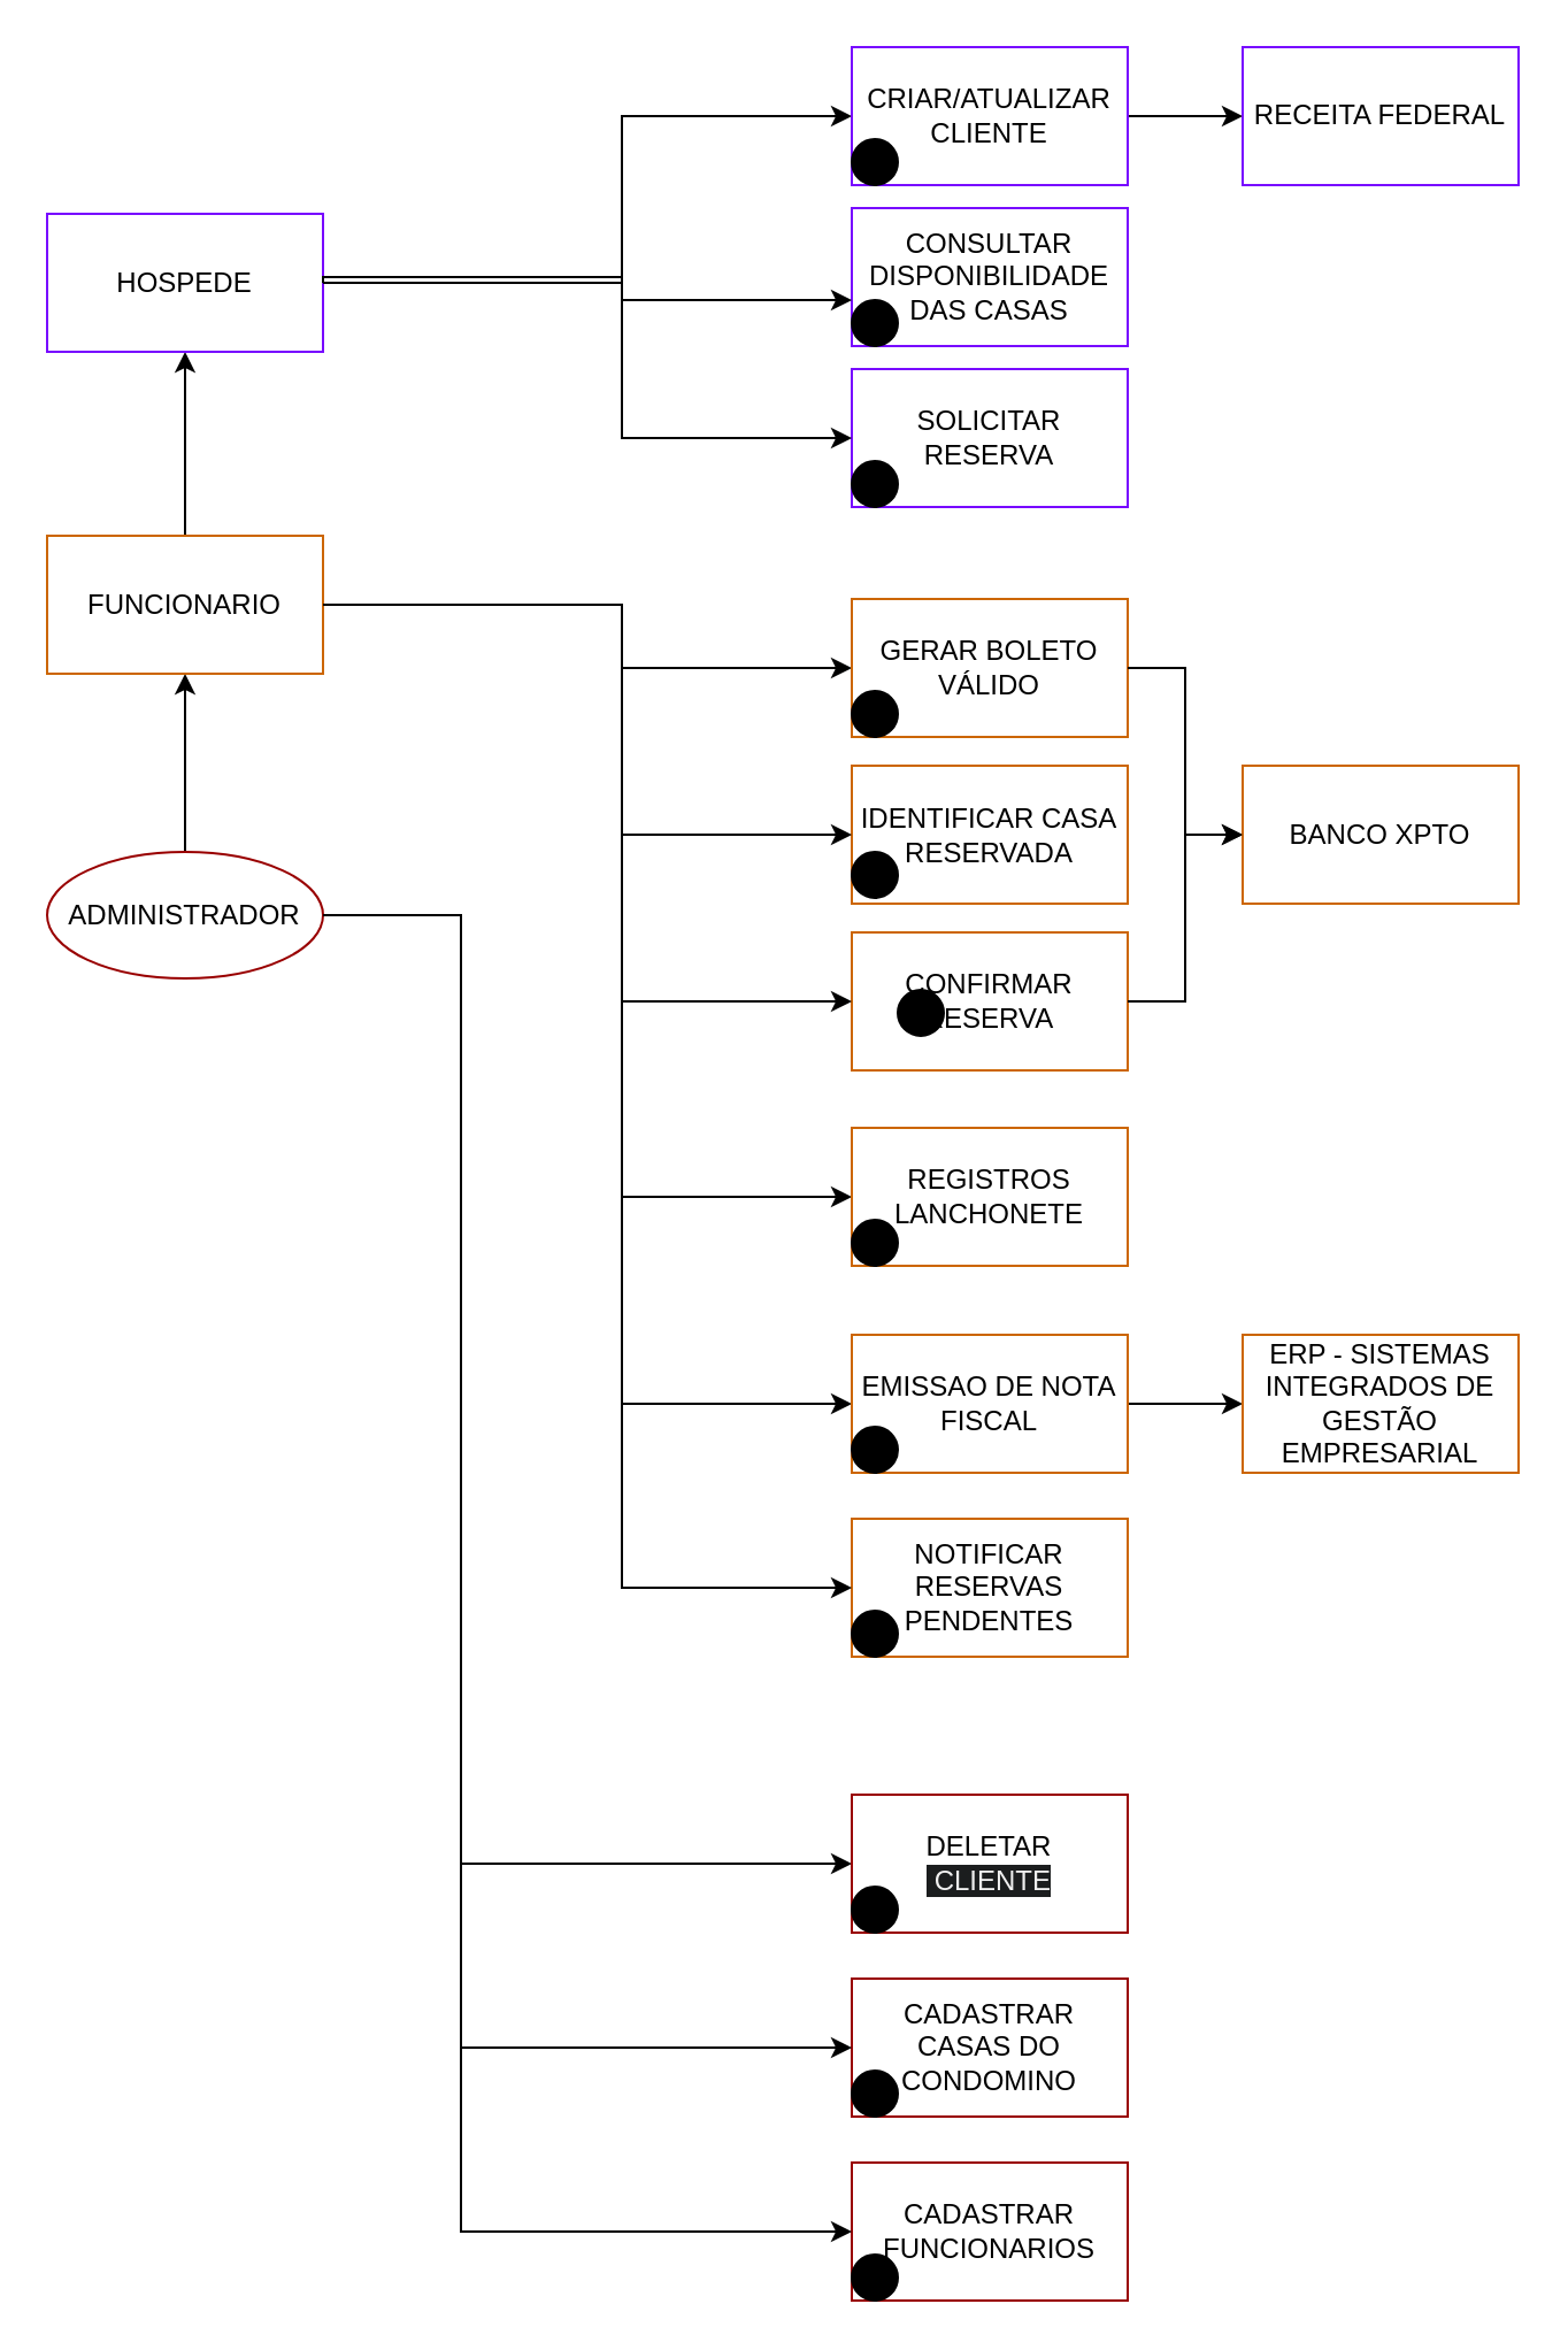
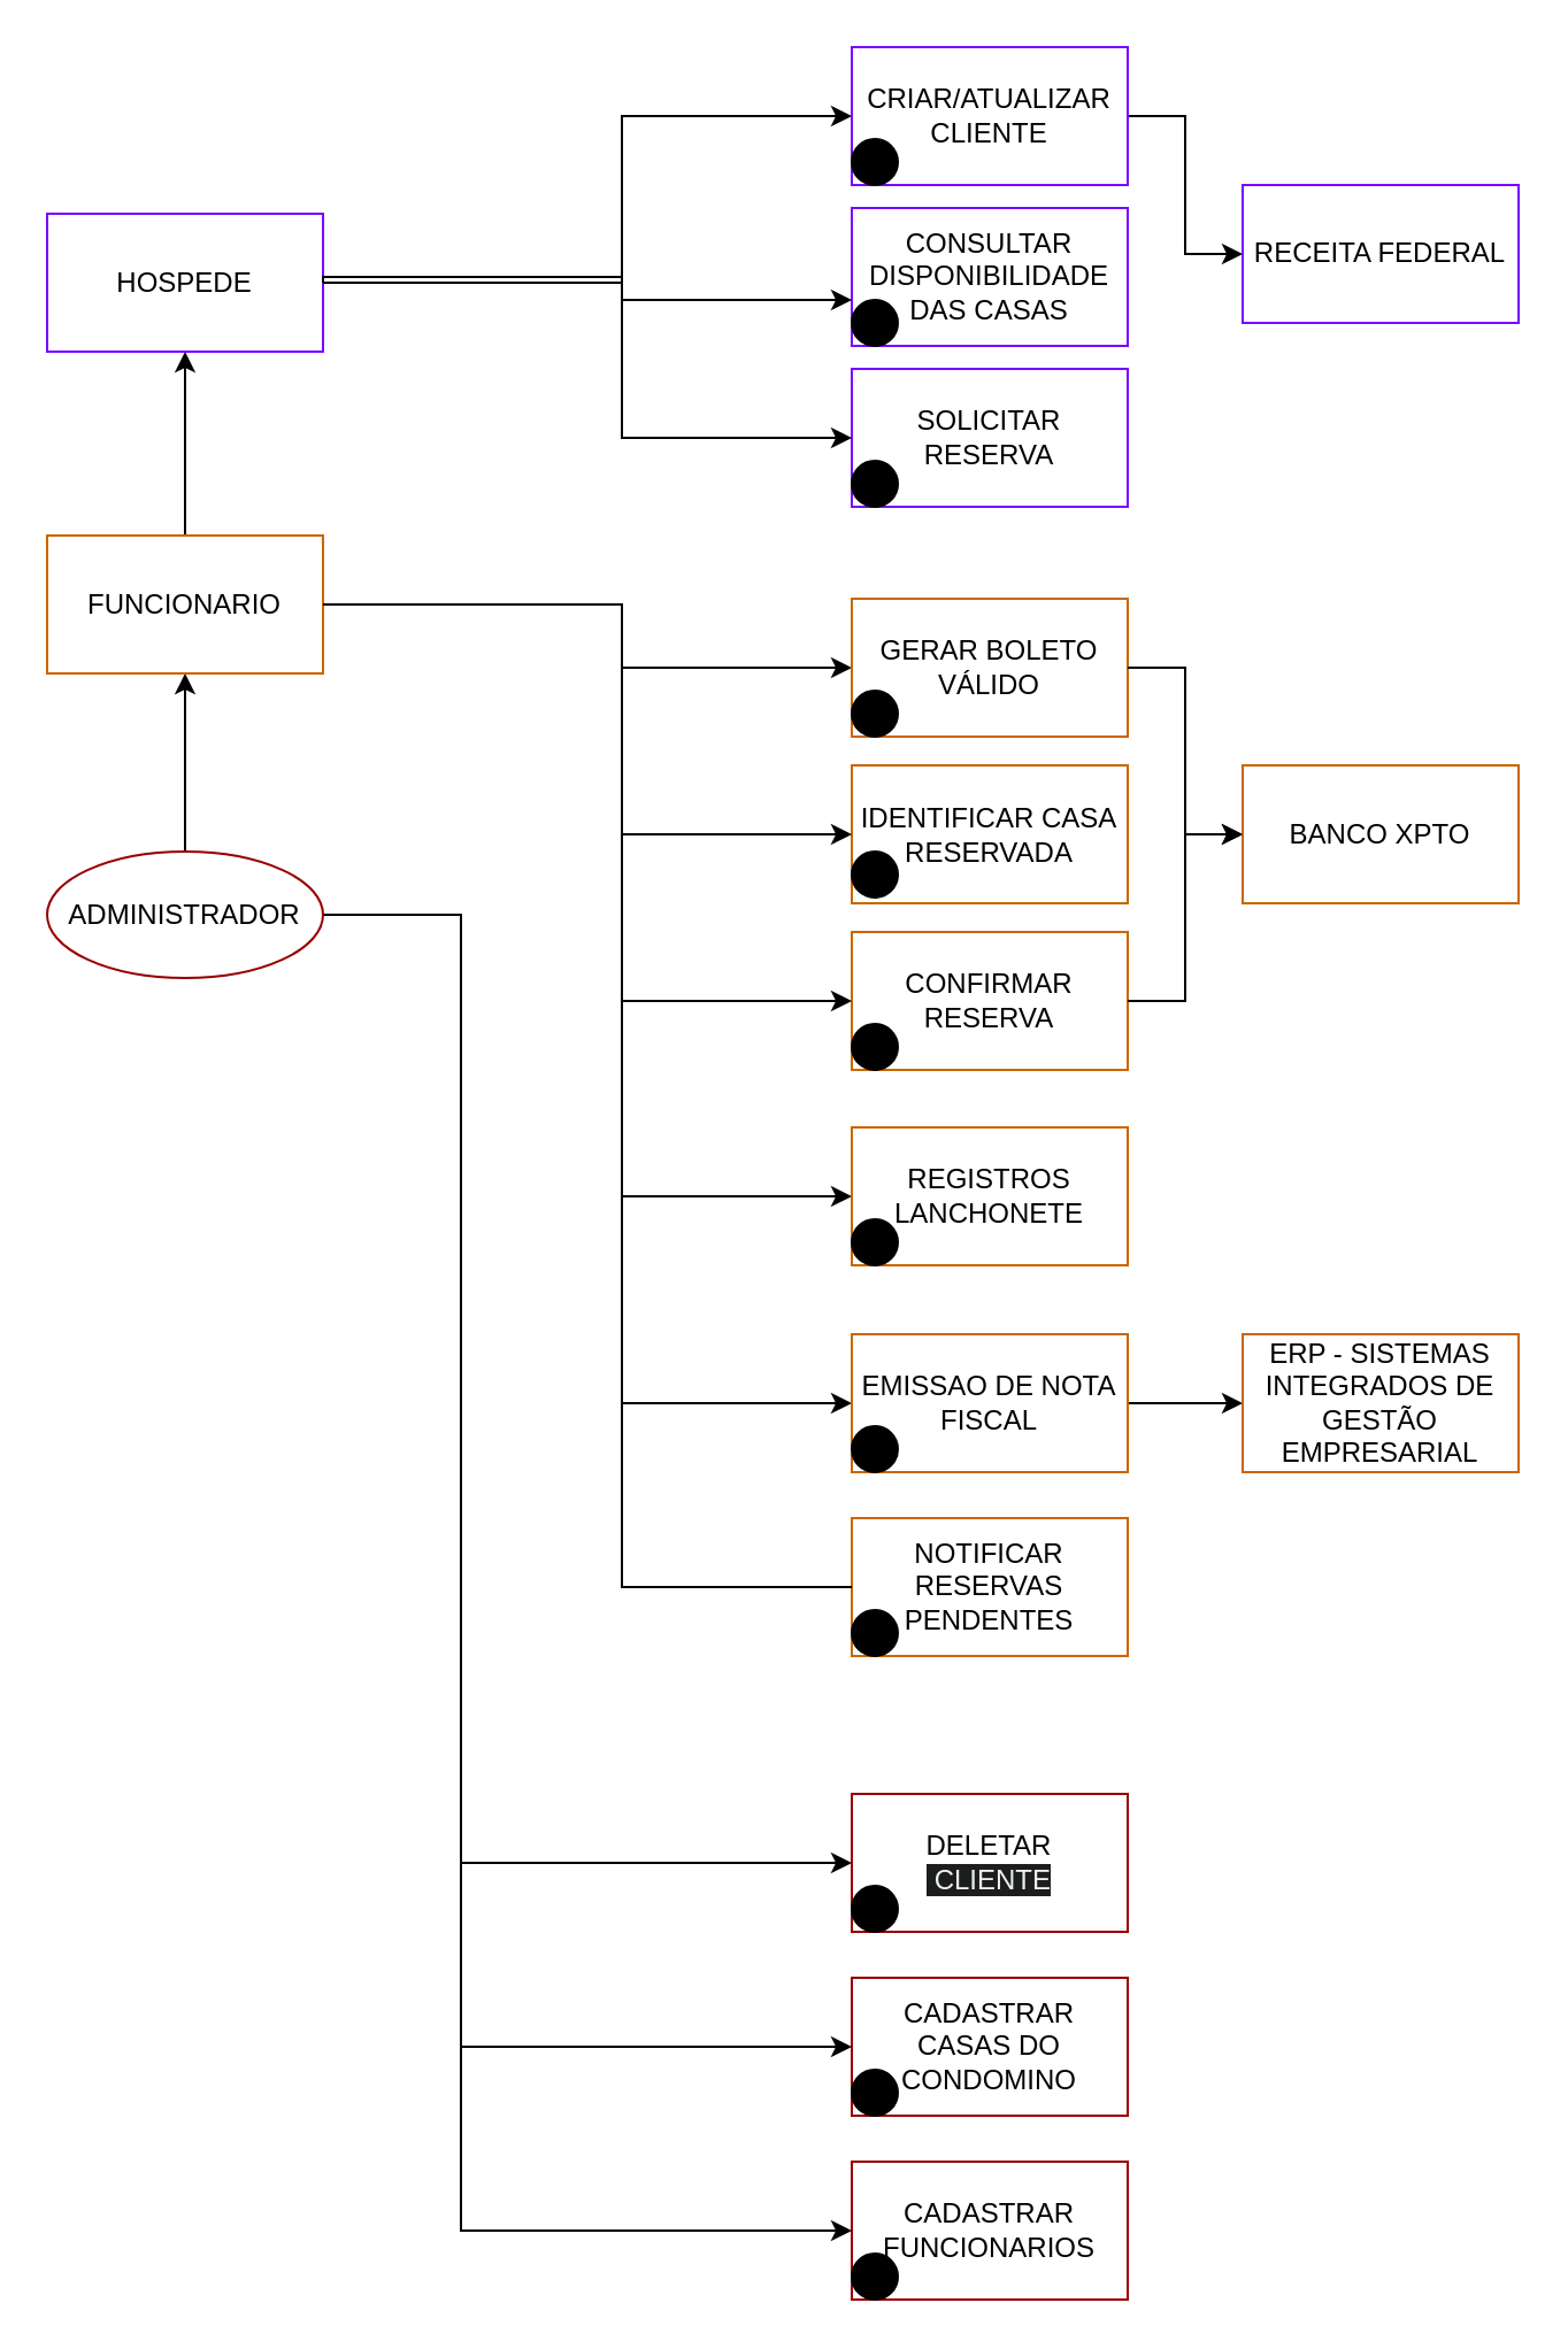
- <mxCell id="30" value="RECEITA FEDERAL" style="whiteSpace=wrap;html=1;strokeColor=#780AFF;rounded=0;" parent="1" vertex="1"><mxGeometry x="540" y="20" width="120" height="60" as="geometry" /></mxCell>
+ <mxCell id="30" value="RECEITA FEDERAL" style="whiteSpace=wrap;html=1;strokeColor=#780AFF;rounded=0;" parent="1" vertex="1"><mxGeometry x="540" y="80" width="120" height="60" as="geometry" /></mxCell>
- <mxCell id="43" value="6" style="ellipse;whiteSpace=wrap;html=1;aspect=fixed;fillColor=#000000;fontStyle=1" parent="1" vertex="1"><mxGeometry x="390" y="430" width="20" height="20" as="geometry" /></mxCell>
+ <mxCell id="43" value="6" style="ellipse;whiteSpace=wrap;html=1;aspect=fixed;fillColor=#000000;fontStyle=1" parent="1" vertex="1"><mxGeometry x="370" y="445" width="20" height="20" as="geometry" /></mxCell>
- <mxCell id="35" value="" style="edgeStyle=orthogonalEdgeStyle;rounded=0;orthogonalLoop=1;jettySize=auto;html=1;entryX=0;entryY=0.5;entryDx=0;entryDy=0;exitX=1;exitY=0.5;exitDx=0;exitDy=0;" parent="1" source="9" target="34" edge="1"><mxGeometry relative="1" as="geometry"><Array as="points"><mxPoint x="270" y="263" /><mxPoint x="270" y="690" /></Array><mxPoint x="150" y="273" as="sourcePoint" /><mxPoint x="390" y="620" as="targetPoint" /></mxGeometry></mxCell>
+ <mxCell id="35" value="" style="edgeStyle=orthogonalEdgeStyle;rounded=0;orthogonalLoop=1;jettySize=auto;html=1;entryX=0;entryY=0.5;entryDx=0;entryDy=0;exitX=1;exitY=0.5;exitDx=0;exitDy=0;endArrow=none;" parent="1" source="9" target="34" edge="1"><mxGeometry relative="1" as="geometry"><Array as="points"><mxPoint x="270" y="263" /><mxPoint x="270" y="690" /></Array><mxPoint x="150" y="273" as="sourcePoint" /><mxPoint x="390" y="620" as="targetPoint" /></mxGeometry></mxCell>
